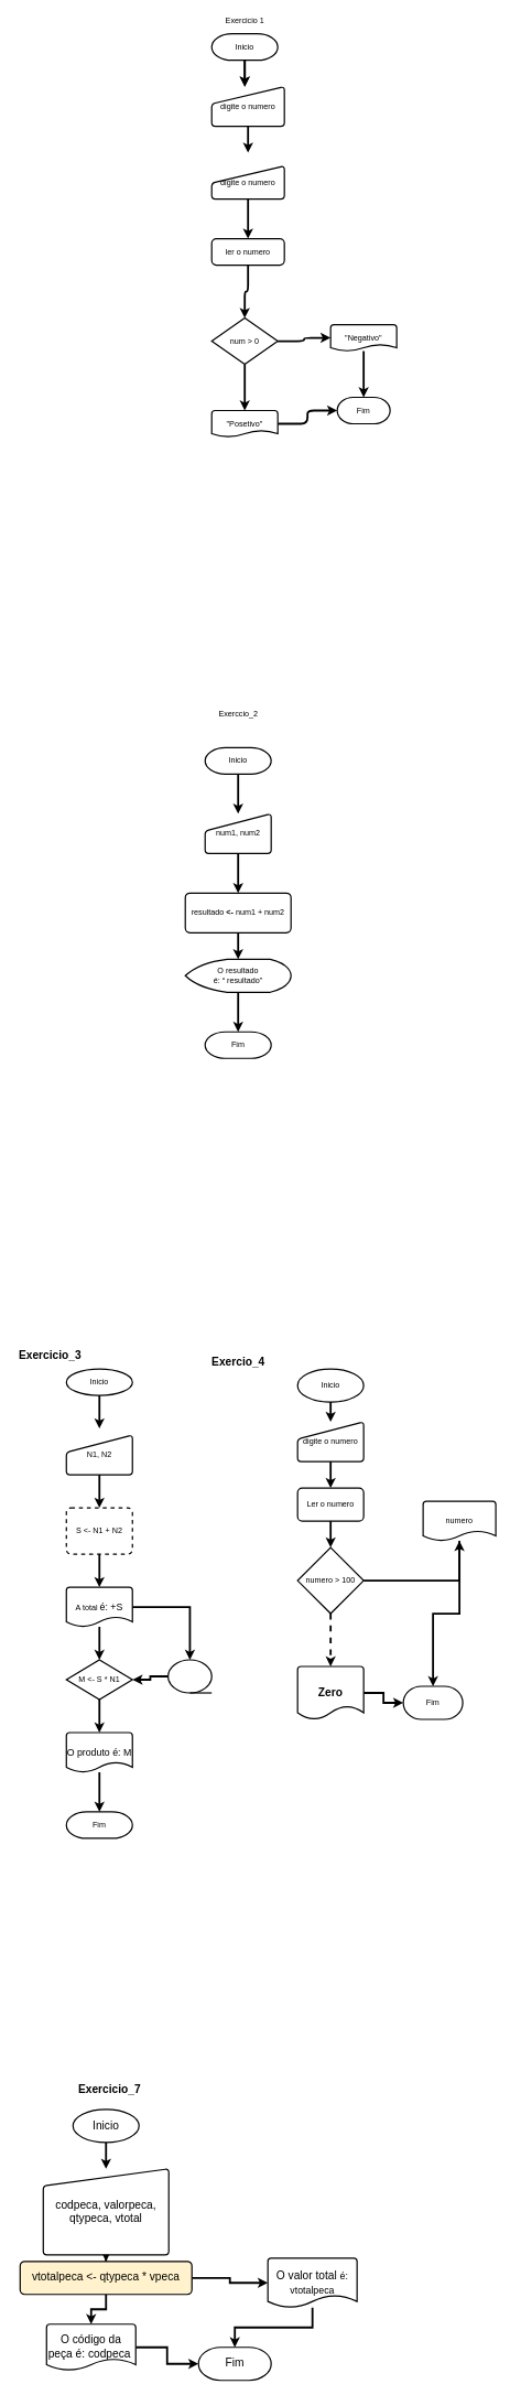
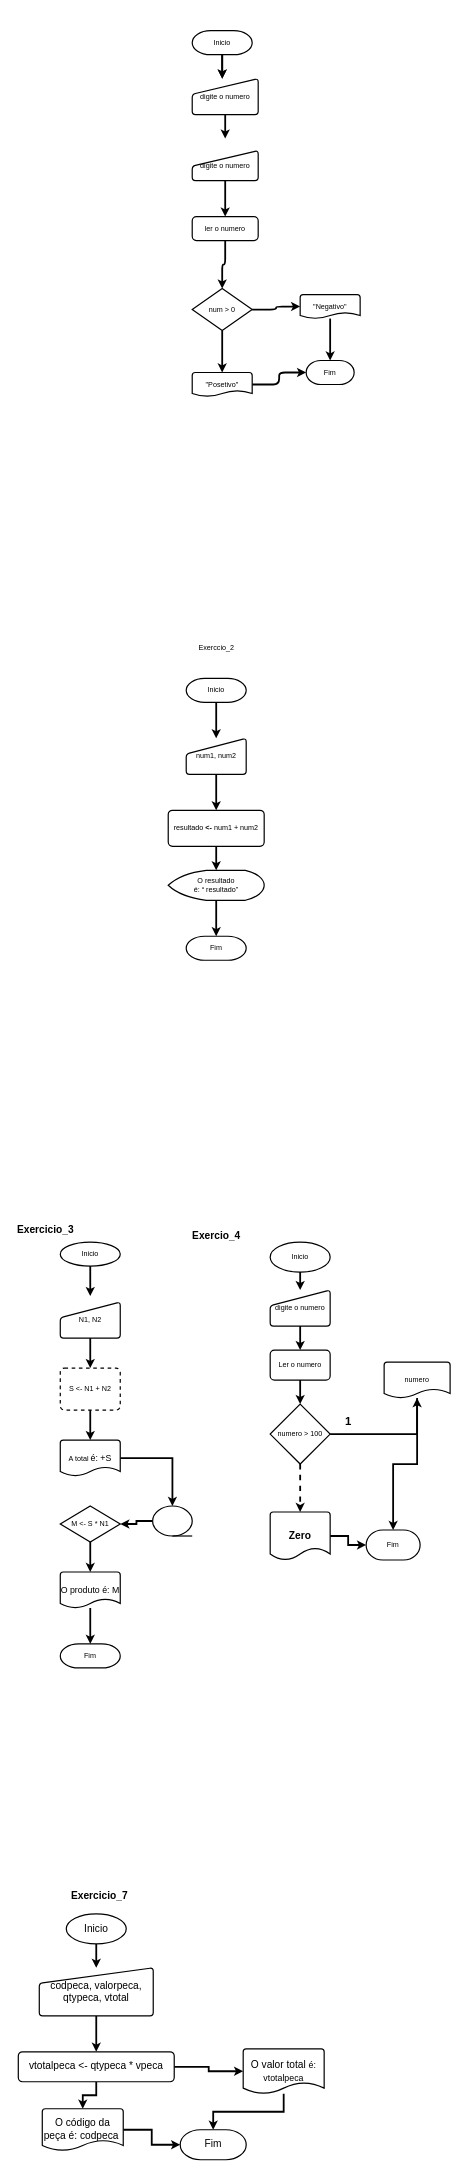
- <mxCell id="29" value="Exercicio 1" style="text;html=1;align=center;verticalAlign=middle;resizable=0;points=[];autosize=1;strokeColor=none;fillColor=none;" parent="1" vertex="1"><mxGeometry x="335" y="20" width="70" height="20" as="geometry" /></mxCell>
+ <mxCell id="61" value="&lt;span style=&quot;font-size: 19px&quot;&gt;&lt;b&gt;1&lt;/b&gt;&lt;/span&gt;" style="text;html=1;align=center;verticalAlign=middle;resizable=0;points=[];autosize=1;strokeColor=none;fillColor=none;strokeWidth=4;" parent="1" vertex="1"><mxGeometry x="565" y="2360" width="30" height="20" as="geometry" /></mxCell>
- <mxCell id="36" value="" style="edgeStyle=orthogonalEdgeStyle;rounded=0;orthogonalLoop=1;jettySize=auto;html=1;strokeWidth=3;" parent="1" source="38" target="40" edge="1"><mxGeometry relative="1" as="geometry" /></mxCell>
- <mxCell id="66" value="codpeca, valorpeca,&lt;br&gt;qtypeca, vtotal" style="html=1;strokeWidth=2;shape=manualInput;whiteSpace=wrap;rounded=1;size=26;arcSize=11;fontSize=17;" vertex="1" parent="1"><mxGeometry x="65" y="3280" width="190" height="130" as="geometry" /></mxCell>
+ <mxCell id="66" value="codpeca, valorpeca,&lt;br&gt;qtypeca, vtotal" style="html=1;strokeWidth=2;shape=manualInput;whiteSpace=wrap;rounded=1;size=26;arcSize=11;fontSize=17;" vertex="1" parent="1"><mxGeometry x="65" y="3280" width="190" height="80" as="geometry" /></mxCell>
- <mxCell id="69" value="vtotalpeca &amp;lt;- qtypeca * vpeca" style="rounded=1;whiteSpace=wrap;html=1;absoluteArcSize=1;arcSize=14;strokeWidth=2;fontSize=17;fillColor=#fff2cc;" vertex="1" parent="1"><mxGeometry x="30" y="3420" width="260" height="50" as="geometry" /></mxCell>
+ <mxCell id="69" value="vtotalpeca &amp;lt;- qtypeca * vpeca" style="rounded=1;whiteSpace=wrap;html=1;absoluteArcSize=1;arcSize=14;strokeWidth=2;fontSize=17;" vertex="1" parent="1"><mxGeometry x="30" y="3420" width="260" height="50" as="geometry" /></mxCell>
